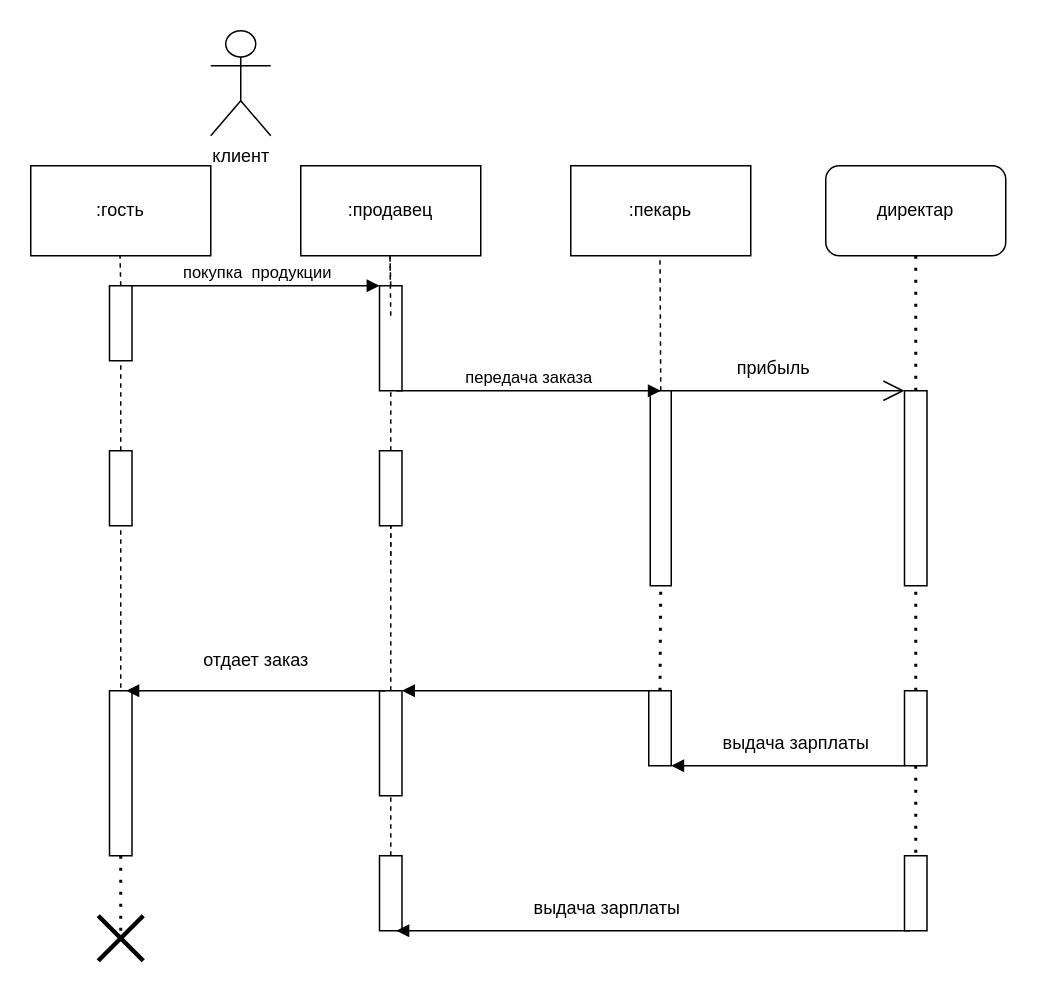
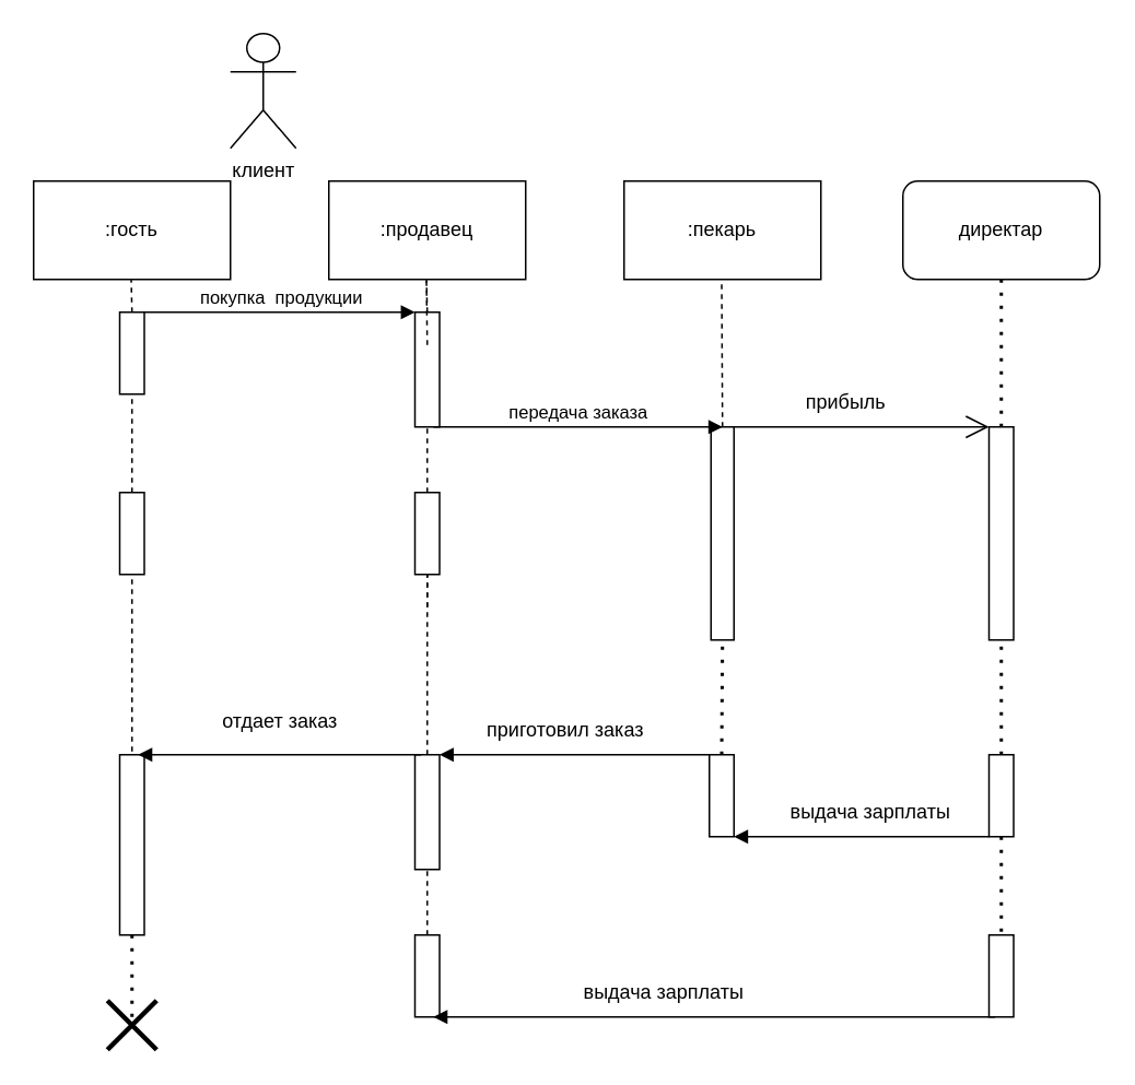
+ <mxCell id="45" value="приготовил заказ" style="text;html=1;align=center;verticalAlign=middle;resizable=0;points=[];autosize=1;strokeColor=none;fillColor=none;" vertex="1" parent="1"><mxGeometry x="284" y="430" width="120" height="30" as="geometry" /></mxCell>
